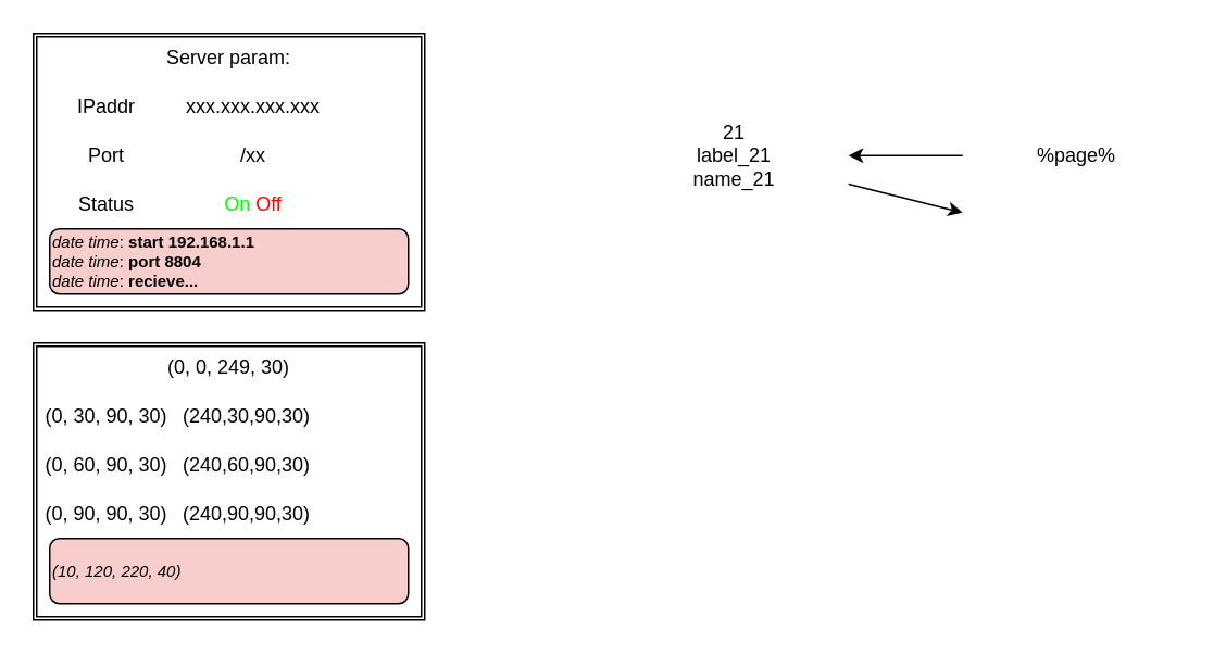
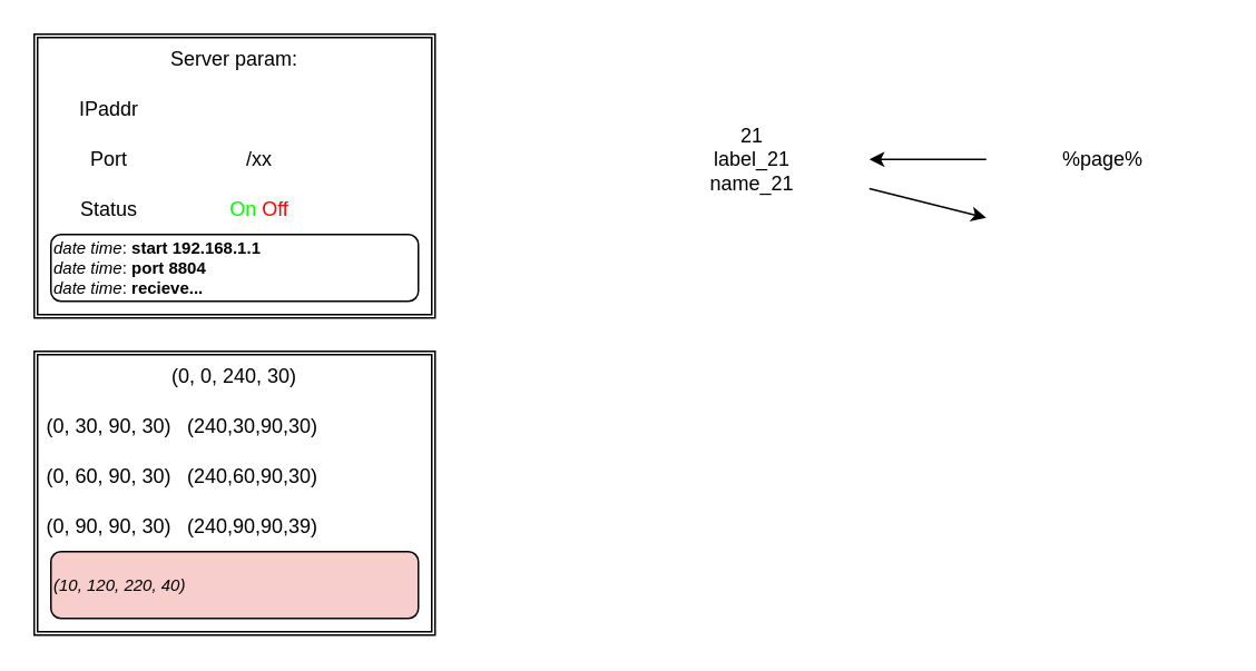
- <mxCell id="6" value="xxx.xxx.xxx.xxx" style="text;html=1;strokeColor=none;fillColor=none;align=center;verticalAlign=middle;whiteSpace=wrap;rounded=0;" parent="1" vertex="1"><mxGeometry x="110" y="50" width="90" height="30" as="geometry" /></mxCell>
- <mxCell id="10" value="&lt;i&gt;date time&lt;/i&gt;: &lt;b&gt;start 192.168.1.1&lt;/b&gt;&lt;br style=&quot;font-size: 10px;&quot;&gt;&lt;i&gt;date time&lt;/i&gt;:&amp;nbsp;&lt;b&gt;port 8804&lt;/b&gt;&lt;br style=&quot;font-size: 10px;&quot;&gt;&lt;i&gt;date time&lt;/i&gt;:&amp;nbsp;&lt;b&gt;recieve...&lt;/b&gt;" style="rounded=1;whiteSpace=wrap;html=1;fontSize=10;align=left;fillColor=#f8cecc;" parent="1" vertex="1"><mxGeometry x="30" y="140" width="220" height="40" as="geometry" /></mxCell>
+ <mxCell id="10" value="&lt;i&gt;date time&lt;/i&gt;: &lt;b&gt;start 192.168.1.1&lt;/b&gt;&lt;br style=&quot;font-size: 10px;&quot;&gt;&lt;i&gt;date time&lt;/i&gt;:&amp;nbsp;&lt;b&gt;port 8804&lt;/b&gt;&lt;br style=&quot;font-size: 10px;&quot;&gt;&lt;i&gt;date time&lt;/i&gt;:&amp;nbsp;&lt;b&gt;recieve...&lt;/b&gt;" style="rounded=1;whiteSpace=wrap;html=1;fontSize=10;align=left;" parent="1" vertex="1"><mxGeometry x="30" y="140" width="220" height="40" as="geometry" /></mxCell>
- <mxCell id="12" value="(0, 0, 249, 30)" style="text;html=1;strokeColor=none;fillColor=none;align=center;verticalAlign=middle;whiteSpace=wrap;rounded=0;" parent="1" vertex="1"><mxGeometry y="210" width="240" height="30" as="geometry" x="20" /></mxCell>
+ <mxCell id="12" value="(0, 0, 240, 30)" style="text;html=1;strokeColor=none;fillColor=none;align=center;verticalAlign=middle;whiteSpace=wrap;rounded=0;" parent="1" vertex="1"><mxGeometry y="210" width="240" height="30" as="geometry" x="20" /></mxCell>
- <mxCell id="18" value="&lt;font&gt;(240,90,90,30)&lt;/font&gt;" style="text;html=1;strokeColor=none;fillColor=none;align=left;verticalAlign=middle;whiteSpace=wrap;rounded=0;fontColor=default;" parent="1" vertex="1"><mxGeometry x="110" y="300" width="90" height="30" as="geometry" /></mxCell>
+ <mxCell id="18" value="&lt;font&gt;(240,90,90,39)&lt;/font&gt;" style="text;html=1;strokeColor=none;fillColor=none;align=left;verticalAlign=middle;whiteSpace=wrap;rounded=0;fontColor=default;" parent="1" vertex="1"><mxGeometry x="110" y="300" width="90" height="30" as="geometry" /></mxCell>
